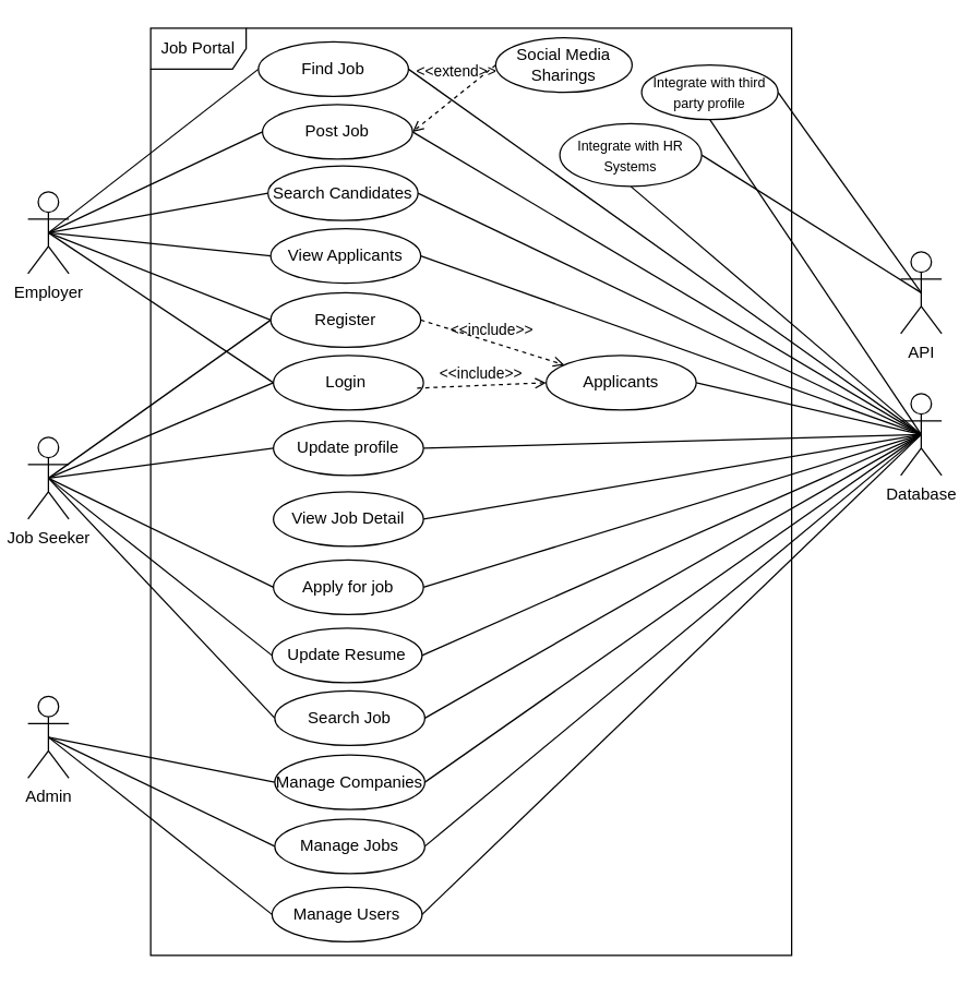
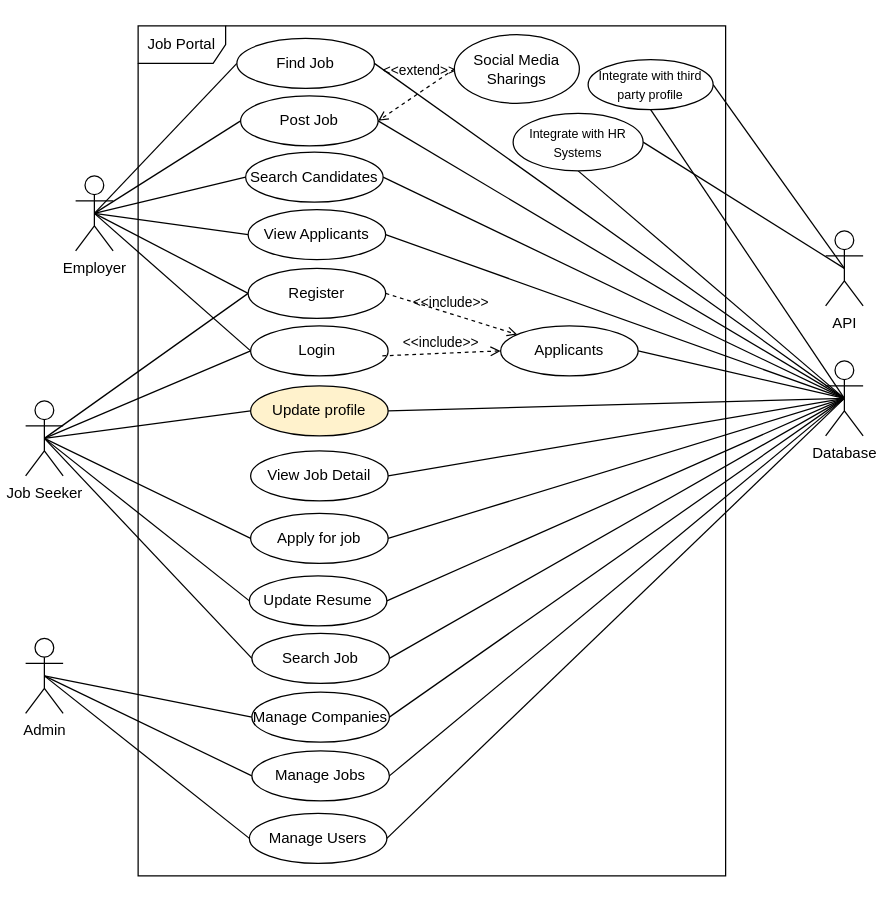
- <mxCell id="39" value="Social Media Sharings" style="ellipse;whiteSpace=wrap;html=1;" vertex="1" parent="1"><mxGeometry x="363" y="27" width="100" height="40" as="geometry" /></mxCell>
+ <mxCell id="39" value="Social Media Sharings" style="ellipse;whiteSpace=wrap;html=1;" vertex="1" parent="1"><mxGeometry x="363" y="27" width="100" height="55" as="geometry" /></mxCell>
- <mxCell id="8" value="Employer" style="shape=umlActor;verticalLabelPosition=bottom;verticalAlign=top;html=1;" parent="1" vertex="1"><mxGeometry x="20" y="140" width="30" height="60" as="geometry" /></mxCell>
+ <mxCell id="8" value="Employer" style="shape=umlActor;verticalLabelPosition=bottom;verticalAlign=top;html=1;" parent="1" vertex="1"><mxGeometry x="60" y="140" width="30" height="60" as="geometry" /></mxCell>
- <mxCell id="40" value="Update profile" style="ellipse;whiteSpace=wrap;html=1;" vertex="1" parent="1"><mxGeometry x="200" y="308" width="110" height="40" as="geometry" /></mxCell>
+ <mxCell id="40" value="Update profile" style="ellipse;whiteSpace=wrap;html=1;fillColor=#fff2cc;" vertex="1" parent="1"><mxGeometry x="200" y="308" width="110" height="40" as="geometry" /></mxCell>
